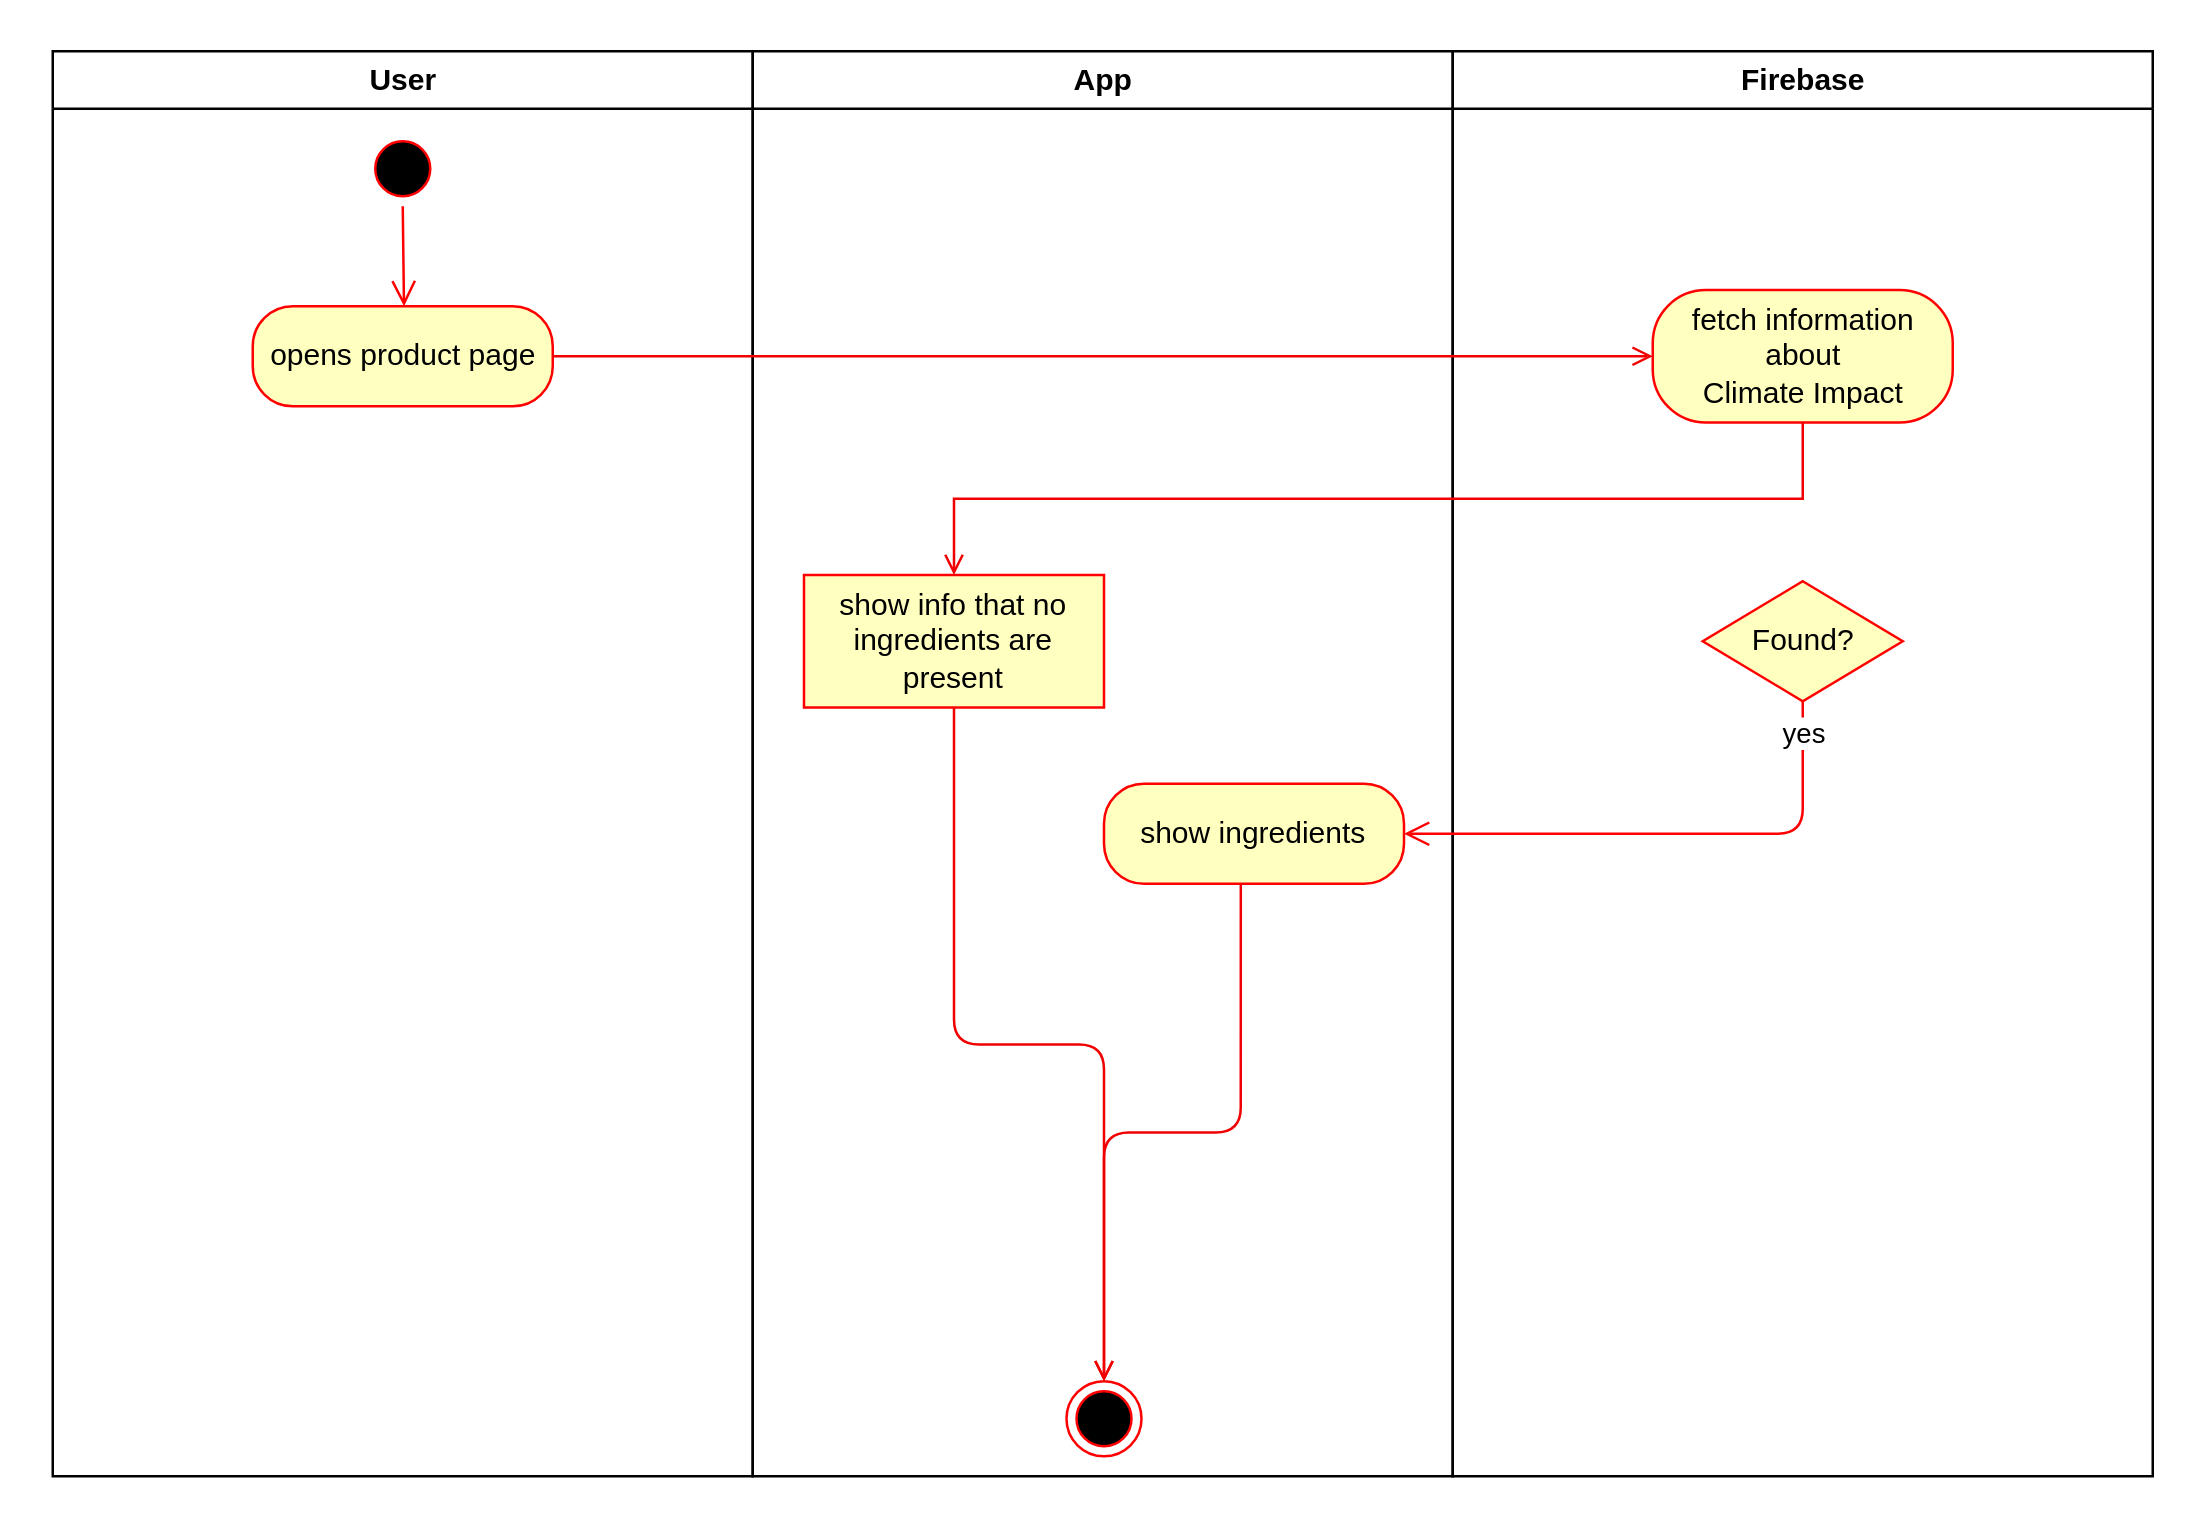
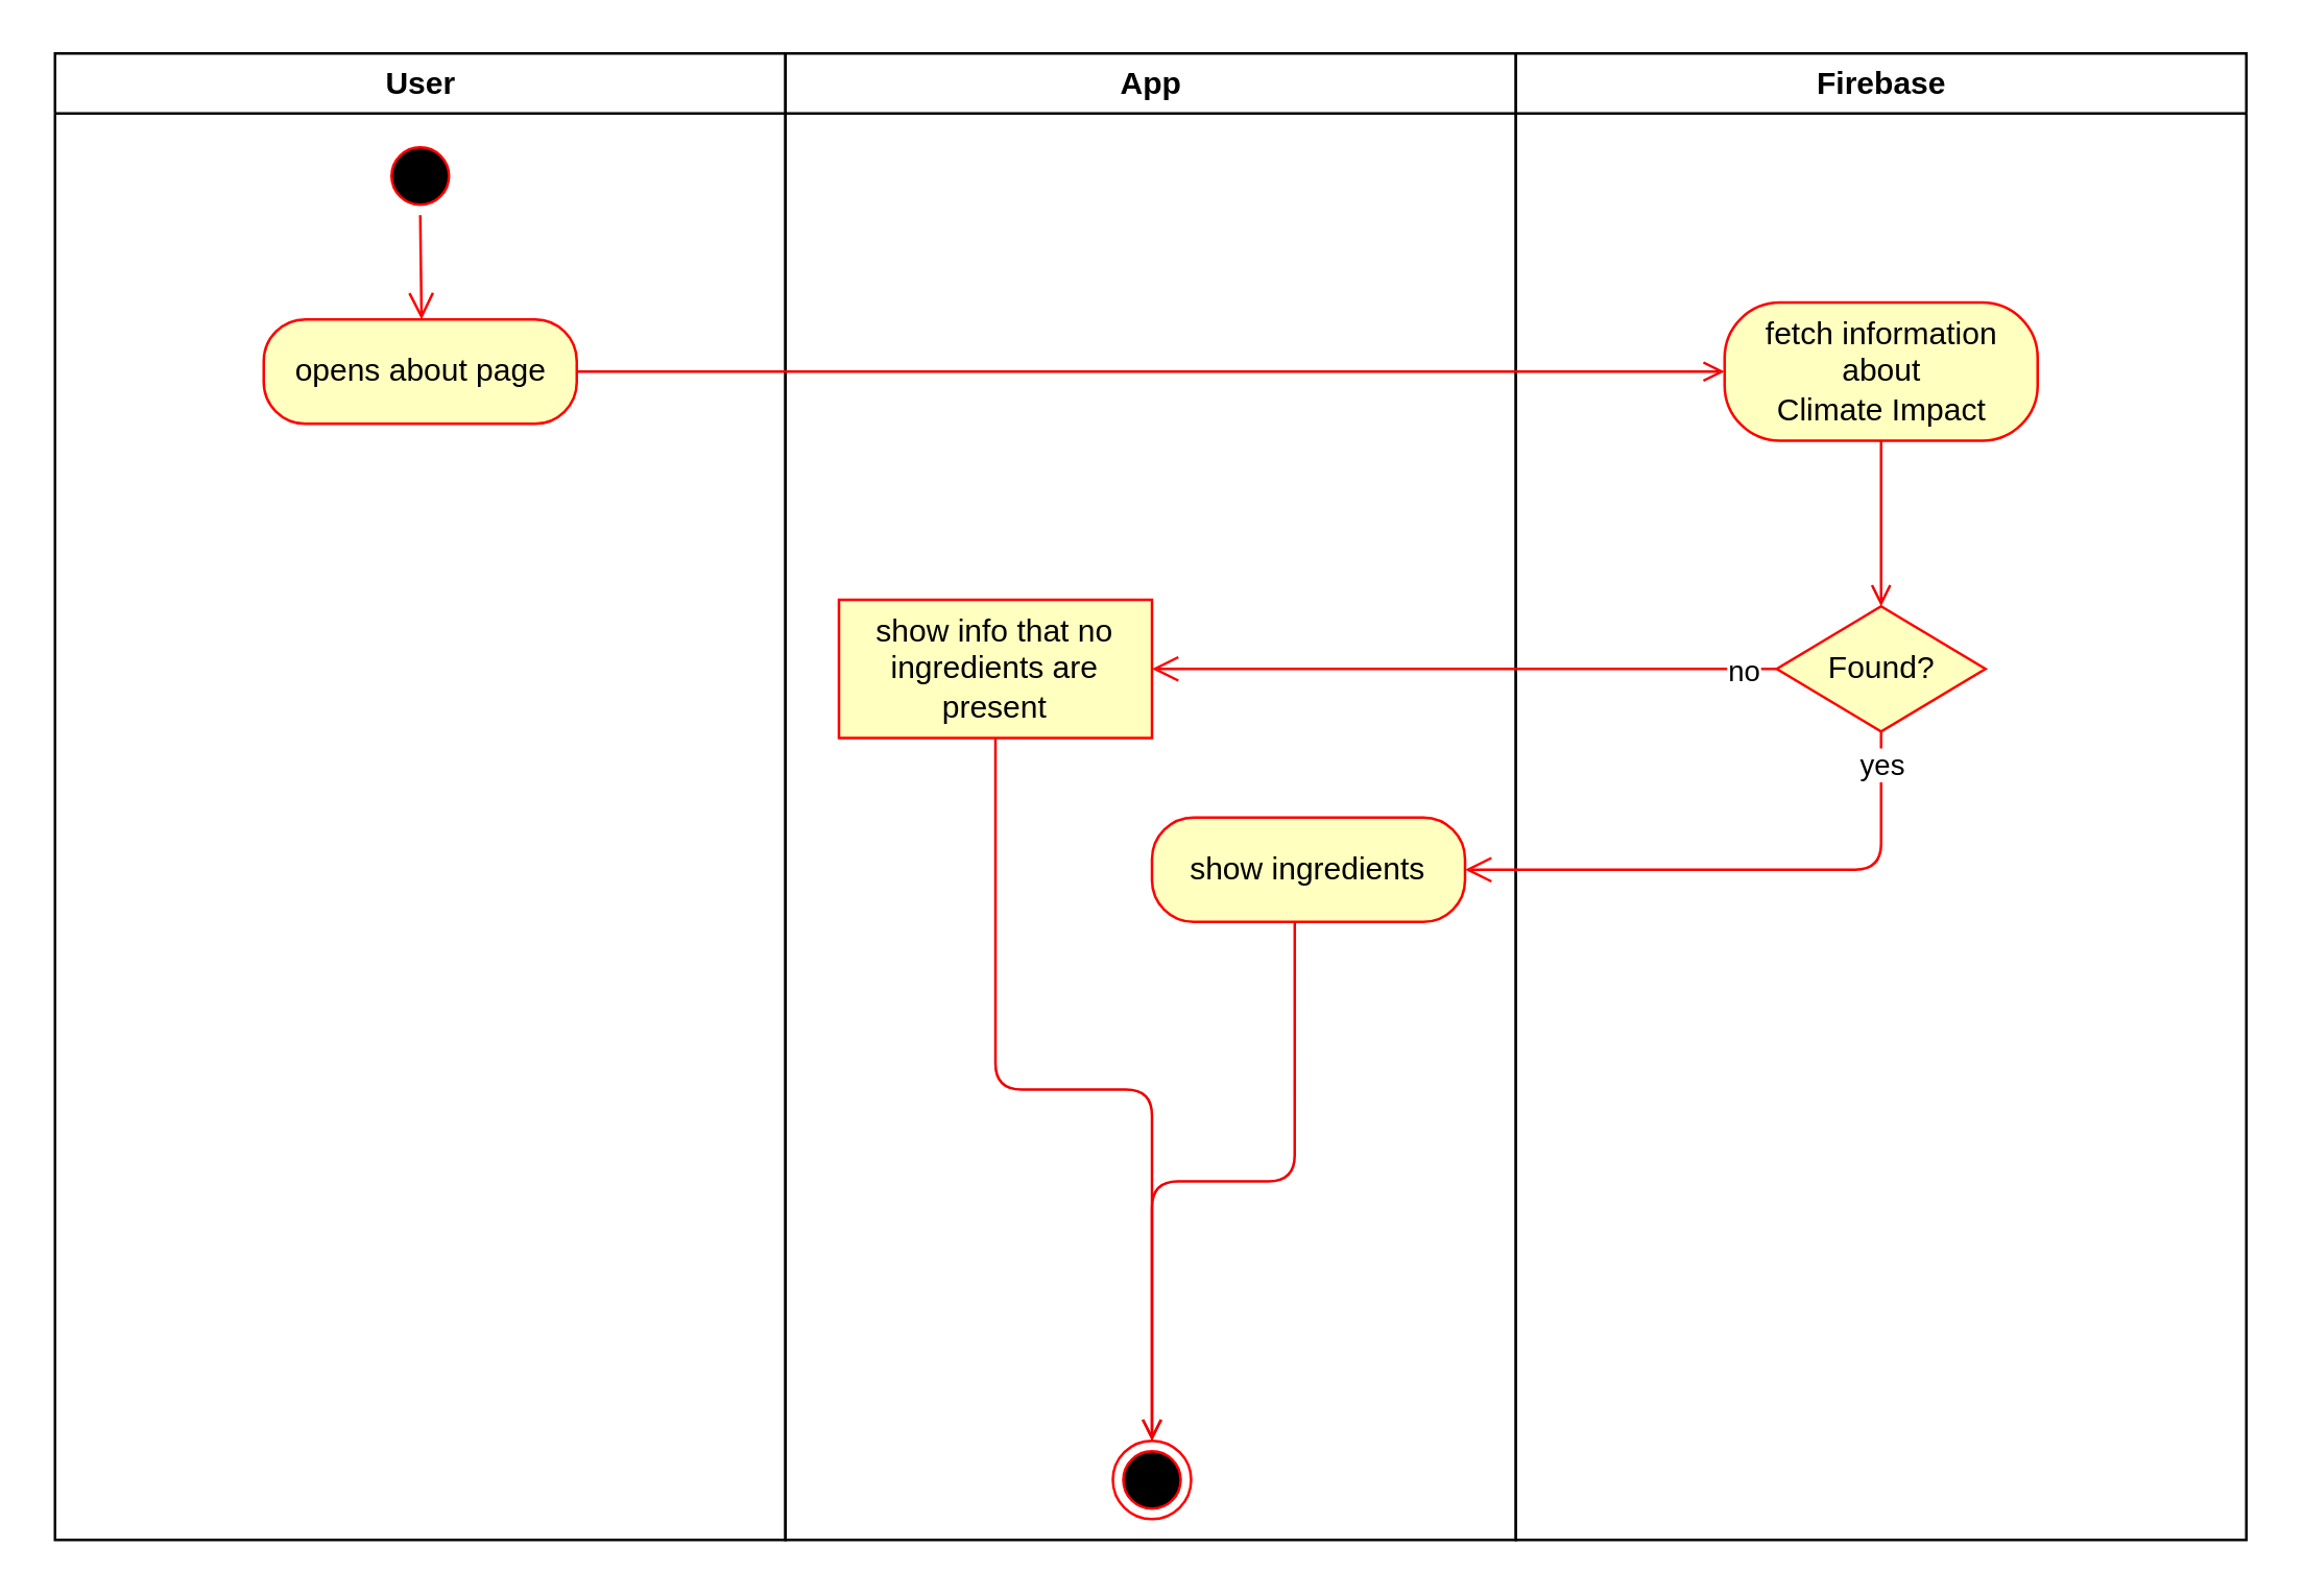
- <mxCell id="5" value="opens product page" style="rounded=1;whiteSpace=wrap;html=1;arcSize=40;fontColor=#000000;fillColor=#ffffc0;strokeColor=#ff0000;" vertex="1" parent="2"><mxGeometry x="80" y="102" width="120" height="40" as="geometry" /></mxCell>
+ <mxCell id="5" value="opens about page" style="rounded=1;whiteSpace=wrap;html=1;arcSize=40;fontColor=#000000;fillColor=#ffffc0;strokeColor=#ff0000;" vertex="1" parent="2"><mxGeometry x="80" y="102" width="120" height="40" as="geometry" /></mxCell>
- <mxCell id="14" style="edgeStyle=orthogonalEdgeStyle;rounded=0;orthogonalLoop=1;jettySize=auto;html=1;exitX=0.5;exitY=1;exitDx=0;exitDy=0;fillColor=#e51400;strokeColor=#F00000;endArrow=open;endFill=0;" edge="1" parent="10" source="11" target="8"><mxGeometry relative="1" as="geometry"><mxPoint x="-234.5" y="202" as="sourcePoint" /><mxPoint x="205.5" y="202" as="targetPoint" /></mxGeometry></mxCell>
+ <mxCell id="14" style="edgeStyle=orthogonalEdgeStyle;rounded=0;orthogonalLoop=1;jettySize=auto;html=1;exitX=0.5;exitY=1;exitDx=0;exitDy=0;entryX=0.5;entryY=0;entryDx=0;entryDy=0;fillColor=#e51400;strokeColor=#F00000;endArrow=open;endFill=0;" edge="1" parent="10" source="11" target="12"><mxGeometry relative="1" as="geometry"><mxPoint x="-234.5" y="202" as="sourcePoint" /><mxPoint x="205.5" y="202" as="targetPoint" /></mxGeometry></mxCell>
+ <mxCell id="18" value="" style="html=1;align=left;verticalAlign=bottom;endArrow=open;endSize=8;strokeColor=#ff0000;exitX=0;exitY=0.5;exitDx=0;exitDy=0;entryX=1;entryY=0.5;entryDx=0;entryDy=0;" edge="1" parent="1" source="12" target="8"><mxGeometry x="-1" relative="1" as="geometry"><mxPoint x="456" y="262" as="targetPoint" /><mxPoint x="680.5" y="252.01" as="sourcePoint" /></mxGeometry></mxCell>
+ <mxCell id="19" value="no" style="edgeLabel;html=1;align=center;verticalAlign=middle;resizable=0;points=[];" connectable="0" vertex="1" parent="18"><mxGeometry x="-0.89" relative="1" as="geometry"><mxPoint as="offset" /></mxGeometry></mxCell>
